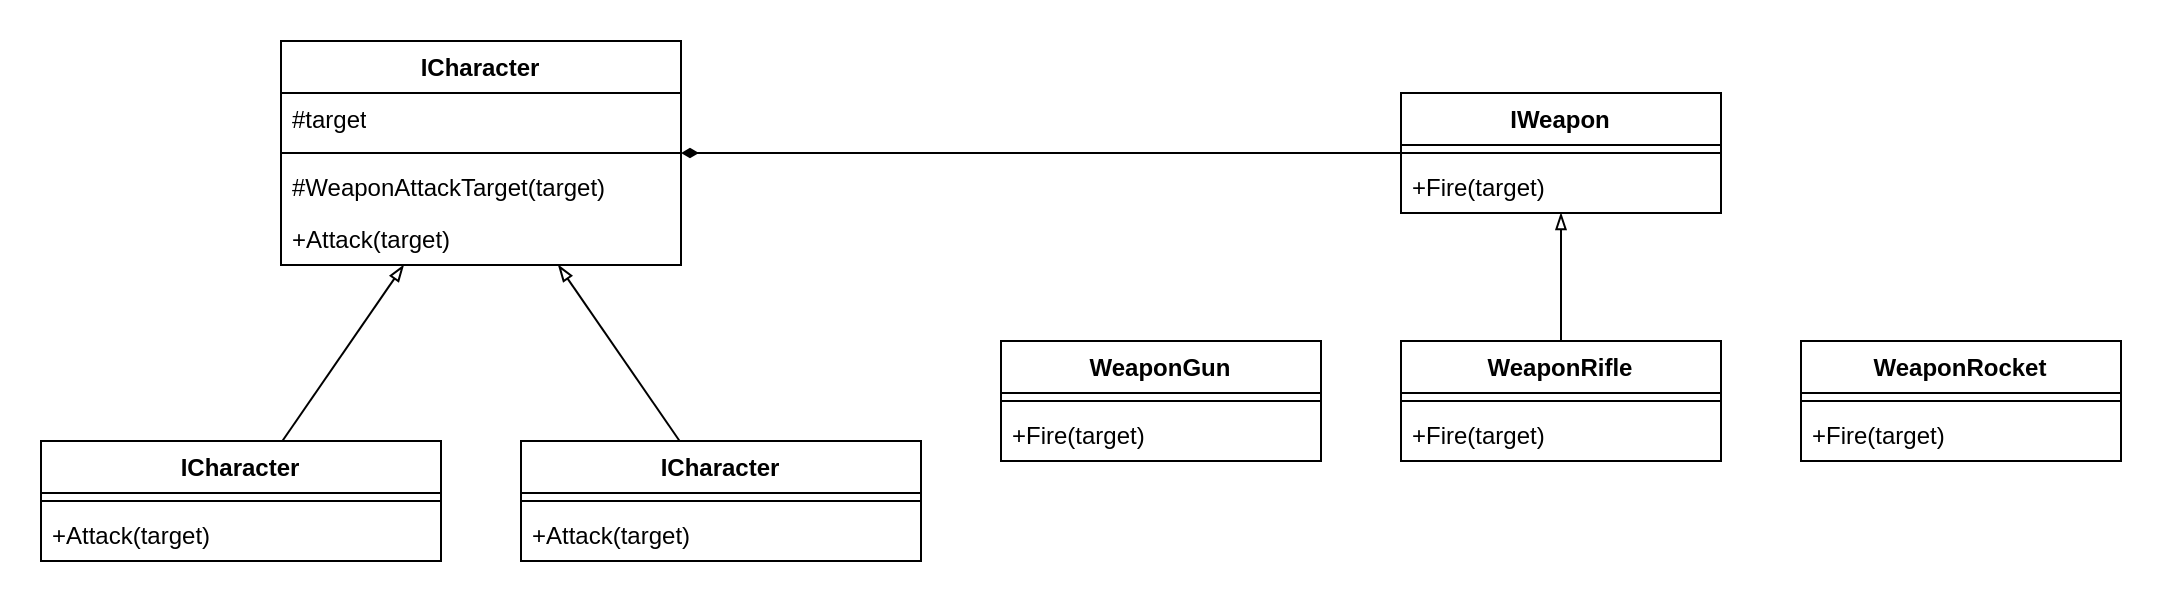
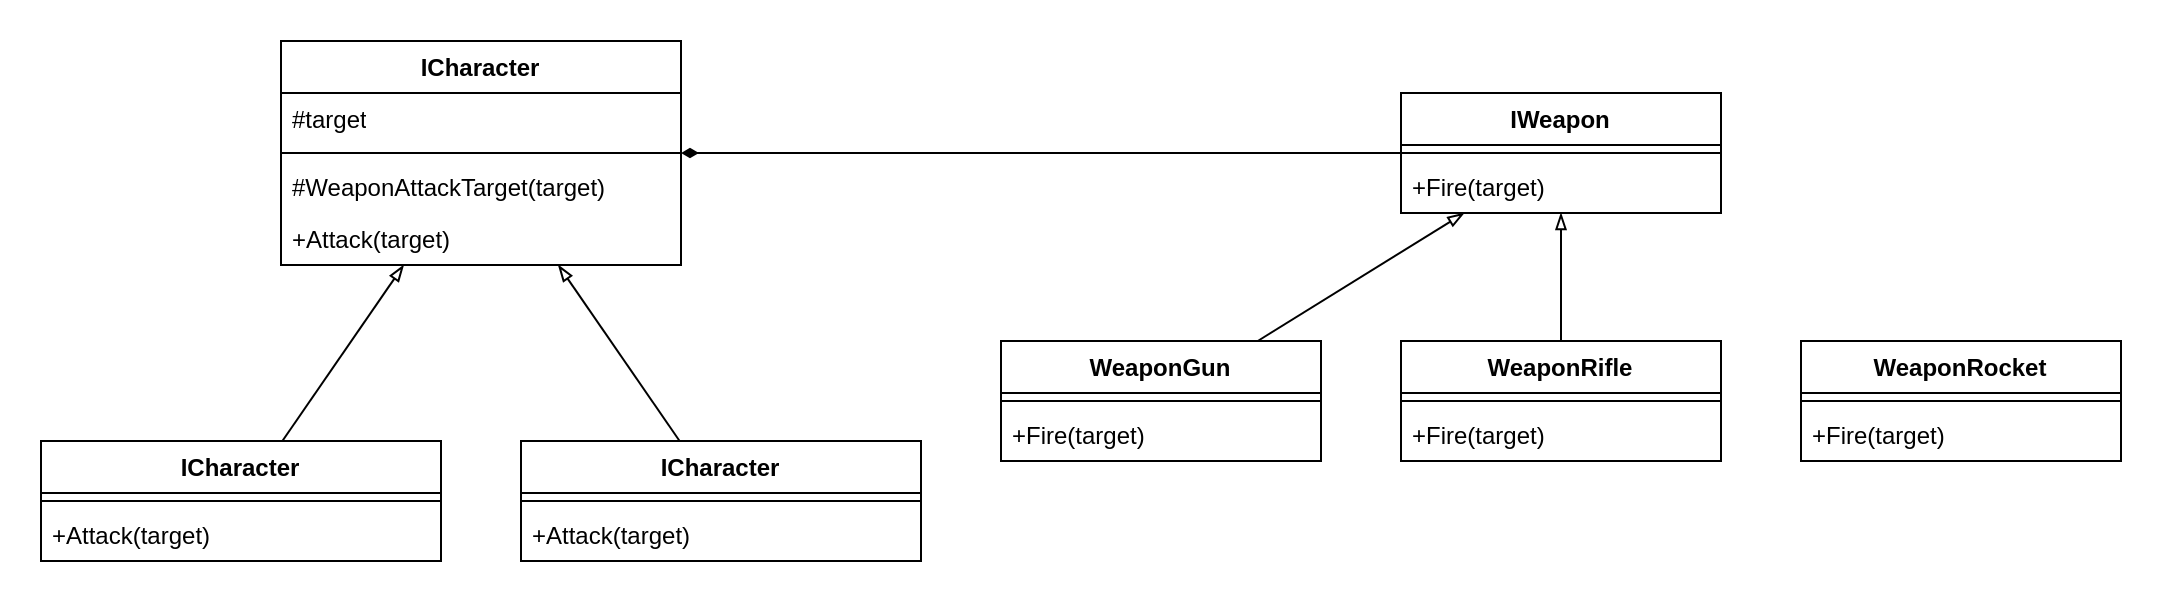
+ <mxCell id="23" style="edgeStyle=none;rounded=0;orthogonalLoop=1;jettySize=auto;html=1;endArrow=blockThin;endFill=0;" edge="1" parent="1" source="24" target="16"><mxGeometry relative="1" as="geometry" /></mxCell>
